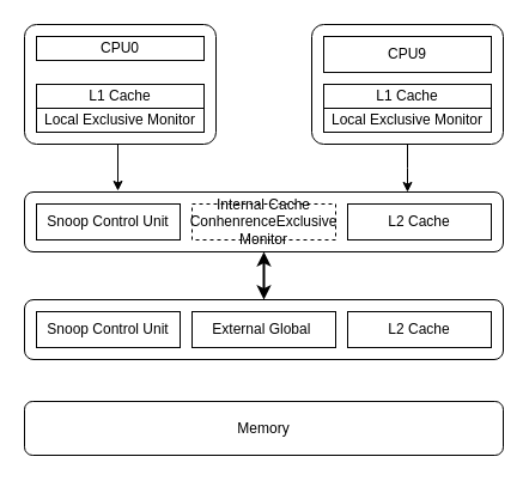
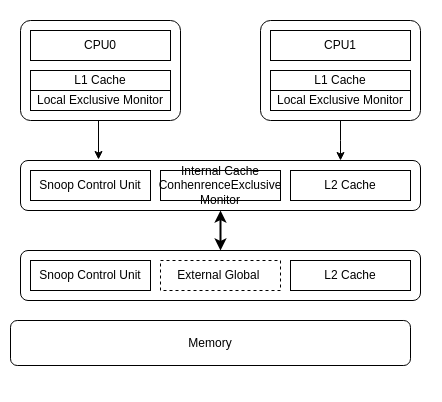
- <mxCell id="3" value="CPU0" style="rounded=0;whiteSpace=wrap;html=1;" vertex="1" parent="1"><mxGeometry x="30" y="30" width="140" height="20" as="geometry" /></mxCell>
+ <mxCell id="3" value="CPU0" style="rounded=0;whiteSpace=wrap;html=1;" vertex="1" parent="1"><mxGeometry x="30" y="30" width="140" height="30" as="geometry" /></mxCell>
- <mxCell id="8" value="CPU9" style="rounded=0;whiteSpace=wrap;html=1;" vertex="1" parent="1"><mxGeometry x="270" y="30" width="140" height="30" as="geometry" /></mxCell>
+ <mxCell id="8" value="CPU1" style="rounded=0;whiteSpace=wrap;html=1;" vertex="1" parent="1"><mxGeometry x="270" y="30" width="140" height="30" as="geometry" /></mxCell>
- <mxCell id="15" value="Internal Cache ConhenrenceExclusive Monitor" style="rounded=0;whiteSpace=wrap;html=1;dashed=1;" vertex="1" parent="1"><mxGeometry x="160" y="170" width="120" height="30" as="geometry" /></mxCell>
+ <mxCell id="15" value="Internal Cache ConhenrenceExclusive Monitor" style="rounded=0;whiteSpace=wrap;html=1;" vertex="1" parent="1"><mxGeometry x="160" y="170" width="120" height="30" as="geometry" /></mxCell>
- <mxCell id="21" value="External Global&amp;nbsp;" style="rounded=0;whiteSpace=wrap;html=1;" vertex="1" parent="1"><mxGeometry x="160" y="260" width="120" height="30" as="geometry" /></mxCell>
+ <mxCell id="21" value="External Global&amp;nbsp;" style="rounded=0;whiteSpace=wrap;html=1;dashed=1;" vertex="1" parent="1"><mxGeometry x="160" y="260" width="120" height="30" as="geometry" /></mxCell>
- <mxCell id="23" value="Memory" style="rounded=1;whiteSpace=wrap;html=1;" vertex="1" parent="1"><mxGeometry x="20" y="335" width="400" height="45" as="geometry" /></mxCell>
+ <mxCell id="23" value="Memory" style="rounded=1;whiteSpace=wrap;html=1;" vertex="1" parent="1"><mxGeometry x="10" y="320" width="400" height="45" as="geometry" /></mxCell>
